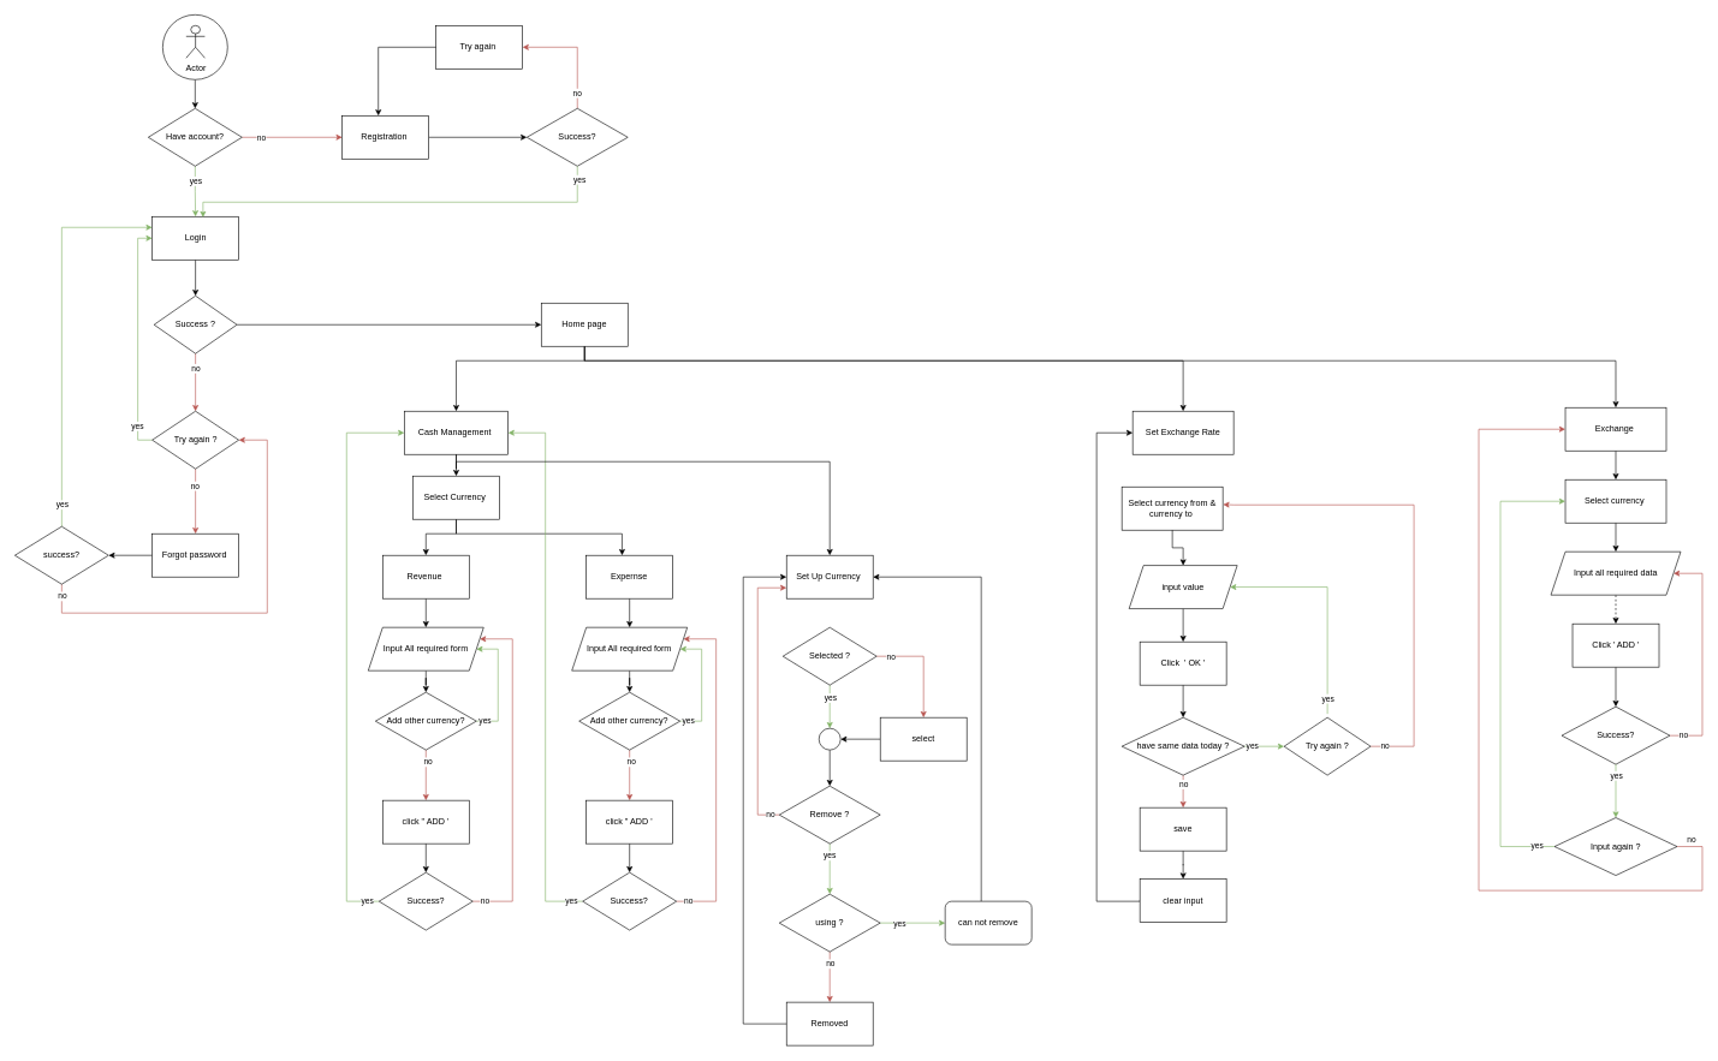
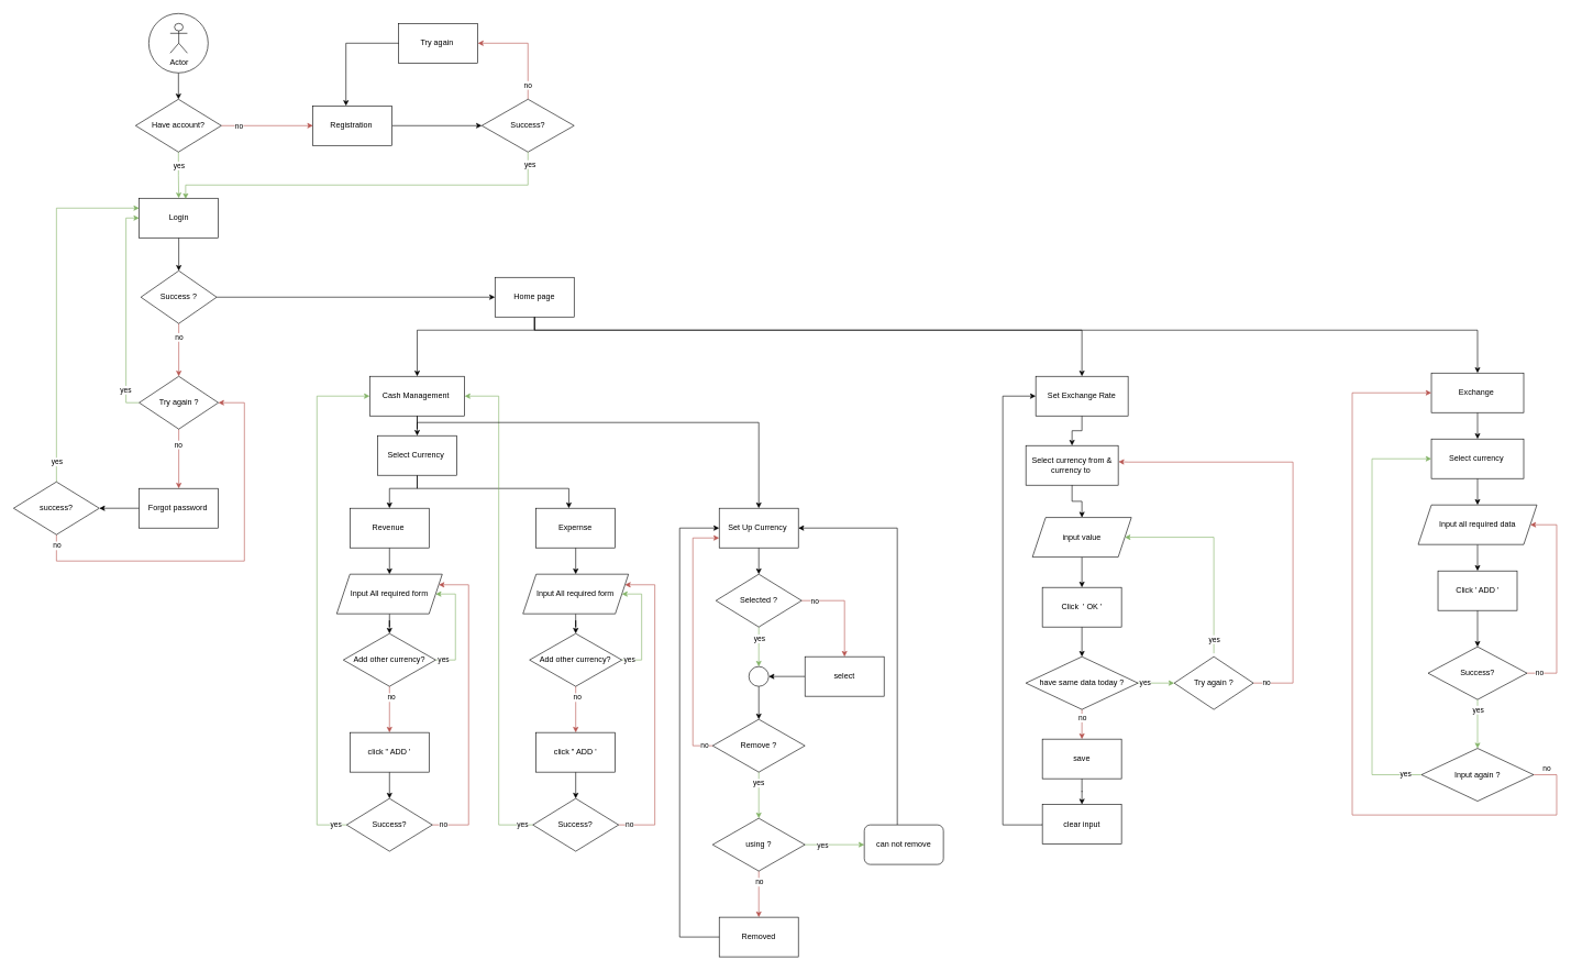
+ <mxCell id="101" style="edgeStyle=orthogonalEdgeStyle;rounded=0;orthogonalLoop=1;jettySize=auto;html=1;entryX=0.5;entryY=0;entryDx=0;entryDy=0;" edge="1" parent="1" source="102" target="106"><mxGeometry relative="1" as="geometry" /></mxCell>
- <mxCell id="130" style="edgeStyle=orthogonalEdgeStyle;rounded=0;orthogonalLoop=1;jettySize=auto;html=1;entryX=0.5;entryY=0;entryDx=0;entryDy=0;dashed=1;" edge="1" parent="1" source="131" target="133"><mxGeometry relative="1" as="geometry" /></mxCell>
+ <mxCell id="130" style="edgeStyle=orthogonalEdgeStyle;rounded=0;orthogonalLoop=1;jettySize=auto;html=1;entryX=0.5;entryY=0;entryDx=0;entryDy=0;" edge="1" parent="1" source="131" target="133"><mxGeometry relative="1" as="geometry" /></mxCell>
+ <mxCell id="78" style="edgeStyle=orthogonalEdgeStyle;rounded=0;orthogonalLoop=1;jettySize=auto;html=1;entryX=0.5;entryY=0;entryDx=0;entryDy=0;" parent="1" source="79" target="84" edge="1"><mxGeometry relative="1" as="geometry" /></mxCell>
